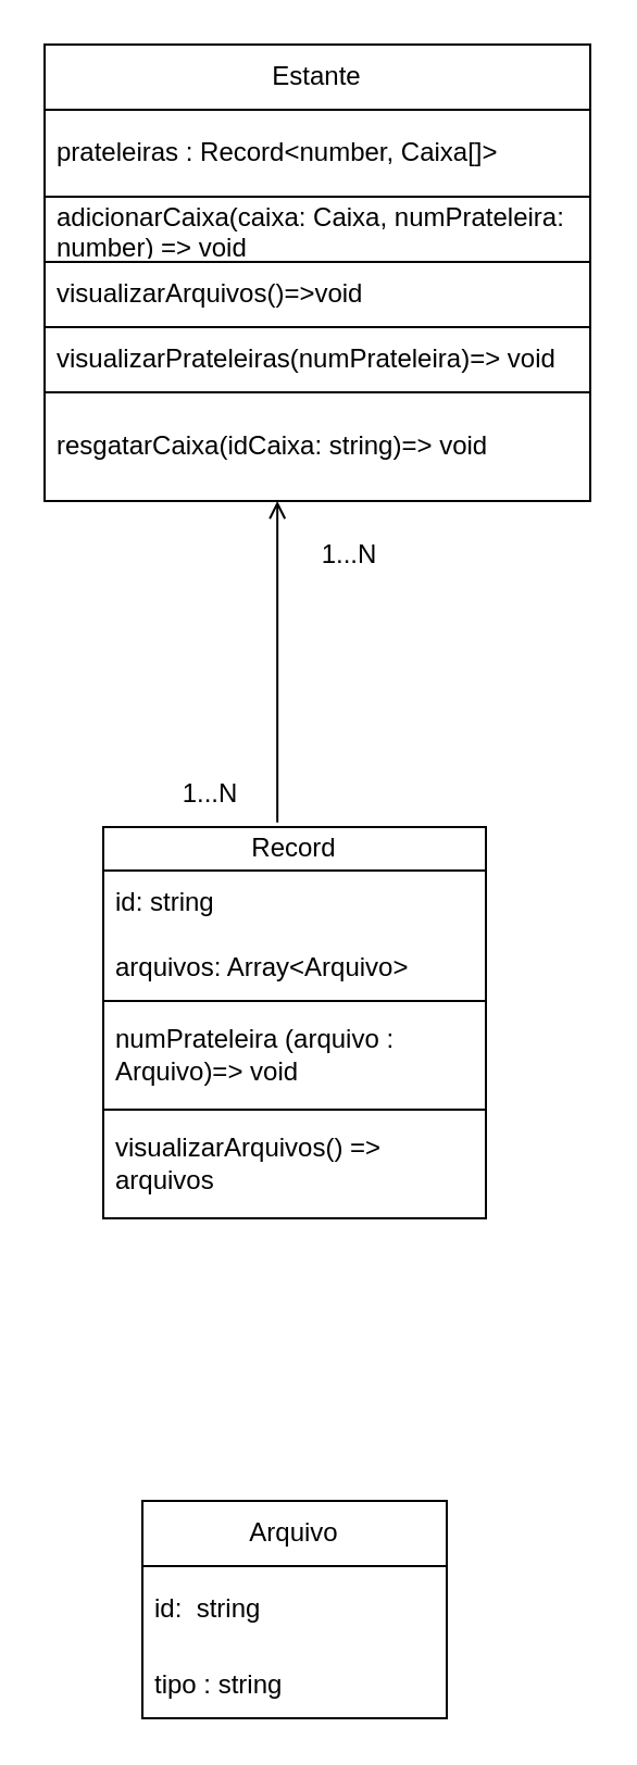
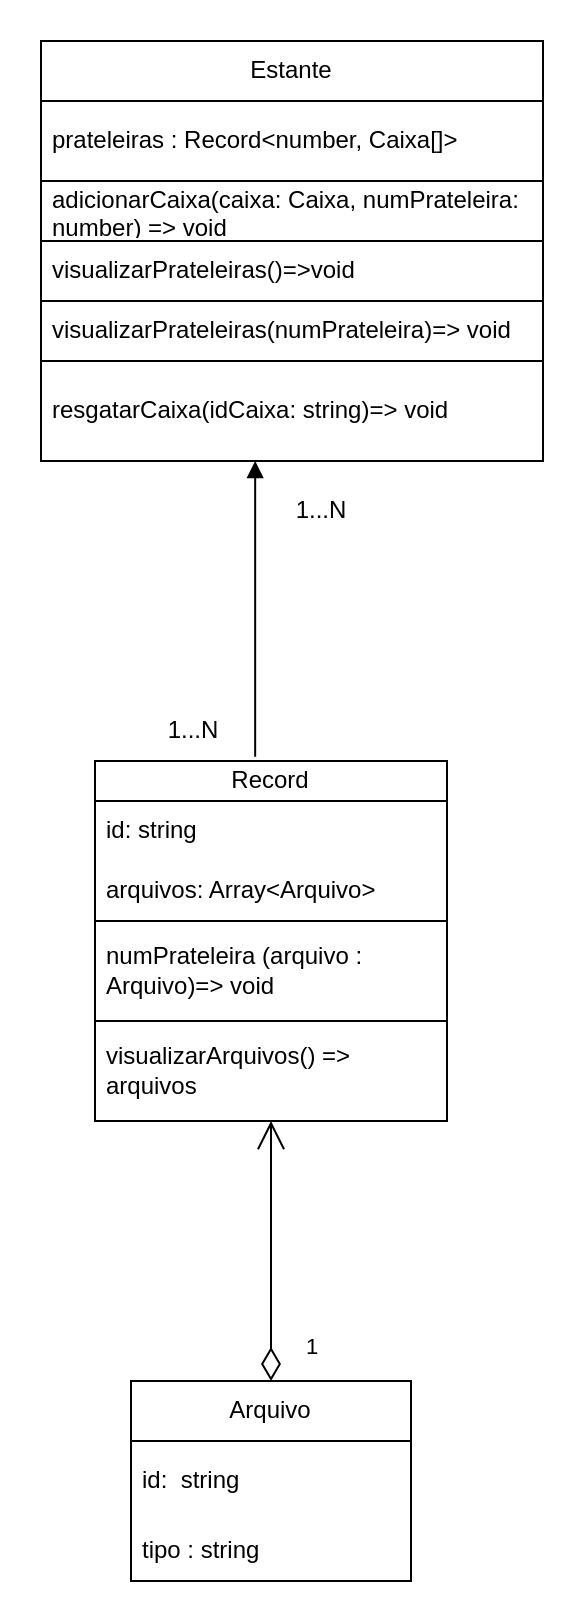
- <mxCell id="13" value="visualizarArquivos()=&amp;gt;void" style="text;strokeColor=default;fillColor=none;align=left;verticalAlign=middle;spacingLeft=4;spacingRight=4;overflow=hidden;points=[[0,0.5],[1,0.5]];portConstraint=eastwest;rotatable=0;whiteSpace=wrap;html=1;" vertex="1" parent="10"><mxGeometry y="100" width="251" height="30" as="geometry" /></mxCell>
+ <mxCell id="13" value="visualizarPrateleiras()=&amp;gt;void" style="text;strokeColor=default;fillColor=none;align=left;verticalAlign=middle;spacingLeft=4;spacingRight=4;overflow=hidden;points=[[0,0.5],[1,0.5]];portConstraint=eastwest;rotatable=0;whiteSpace=wrap;html=1;" vertex="1" parent="10"><mxGeometry y="100" width="251" height="30" as="geometry" /></mxCell>
- <mxCell id="19" value="" style="endArrow=open;endFill=1;html=1;edgeStyle=orthogonalEdgeStyle;align=left;verticalAlign=top;rounded=0;exitX=0.455;exitY=-0.012;exitDx=0;exitDy=0;exitPerimeter=0;" edge="1" parent="1" source="5" target="10"><mxGeometry x="0.17" y="-51" relative="1" as="geometry"><mxPoint x="-29" y="250" as="sourcePoint" /><mxPoint x="131" y="250" as="targetPoint" /><Array as="points"><mxPoint x="127" y="200" /><mxPoint x="127" y="200" /></Array><mxPoint x="-1" y="10" as="offset" /></mxGeometry></mxCell>
+ <mxCell id="19" value="" style="endArrow=block;endFill=1;html=1;edgeStyle=orthogonalEdgeStyle;align=left;verticalAlign=top;rounded=0;exitX=0.455;exitY=-0.012;exitDx=0;exitDy=0;exitPerimeter=0;" edge="1" parent="1" source="5" target="10"><mxGeometry x="0.17" y="-51" relative="1" as="geometry"><mxPoint x="-29" y="250" as="sourcePoint" /><mxPoint x="131" y="250" as="targetPoint" /><Array as="points"><mxPoint x="127" y="200" /><mxPoint x="127" y="200" /></Array><mxPoint x="-1" y="10" as="offset" /></mxGeometry></mxCell>
+ <mxCell id="16" value="" style="endArrow=open;html=1;endSize=12;startArrow=diamondThin;startSize=14;startFill=0;edgeStyle=orthogonalEdgeStyle;rounded=0;" edge="1" parent="1" source="2" target="5"><mxGeometry relative="1" as="geometry"><mxPoint x="-9" y="270" as="sourcePoint" /><mxPoint x="151" y="270" as="targetPoint" /></mxGeometry></mxCell>
+ <mxCell id="17" value="1" style="edgeLabel;resizable=0;html=1;align=left;verticalAlign=top;" connectable="0" vertex="1" parent="16"><mxGeometry x="-1" relative="1" as="geometry"><mxPoint x="16" y="-30" as="offset" /></mxGeometry></mxCell>
